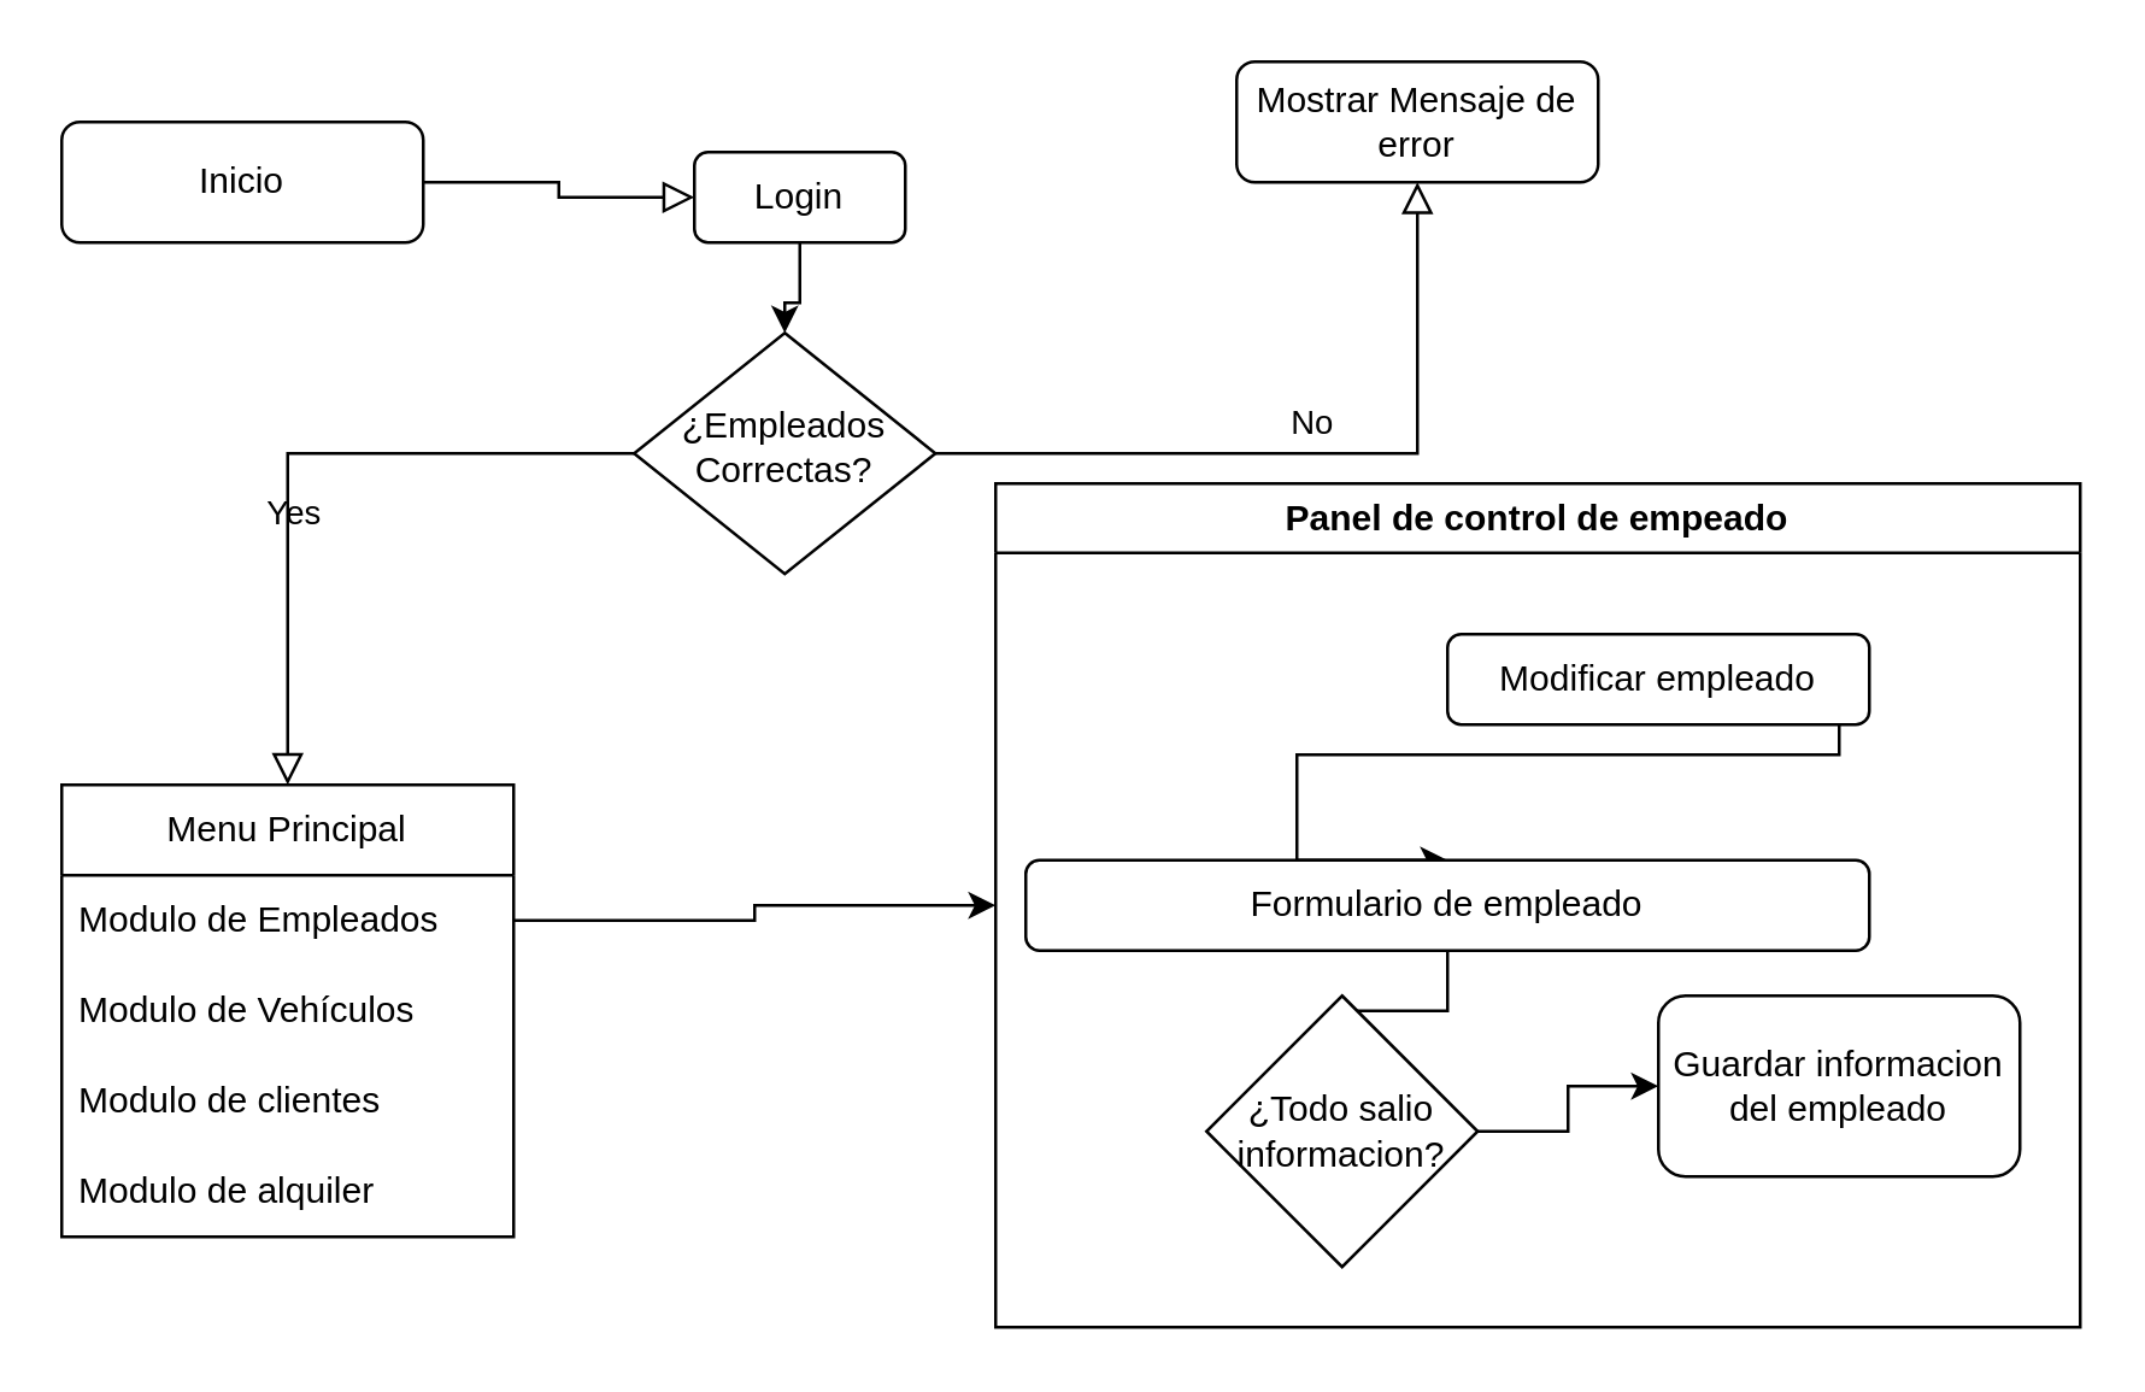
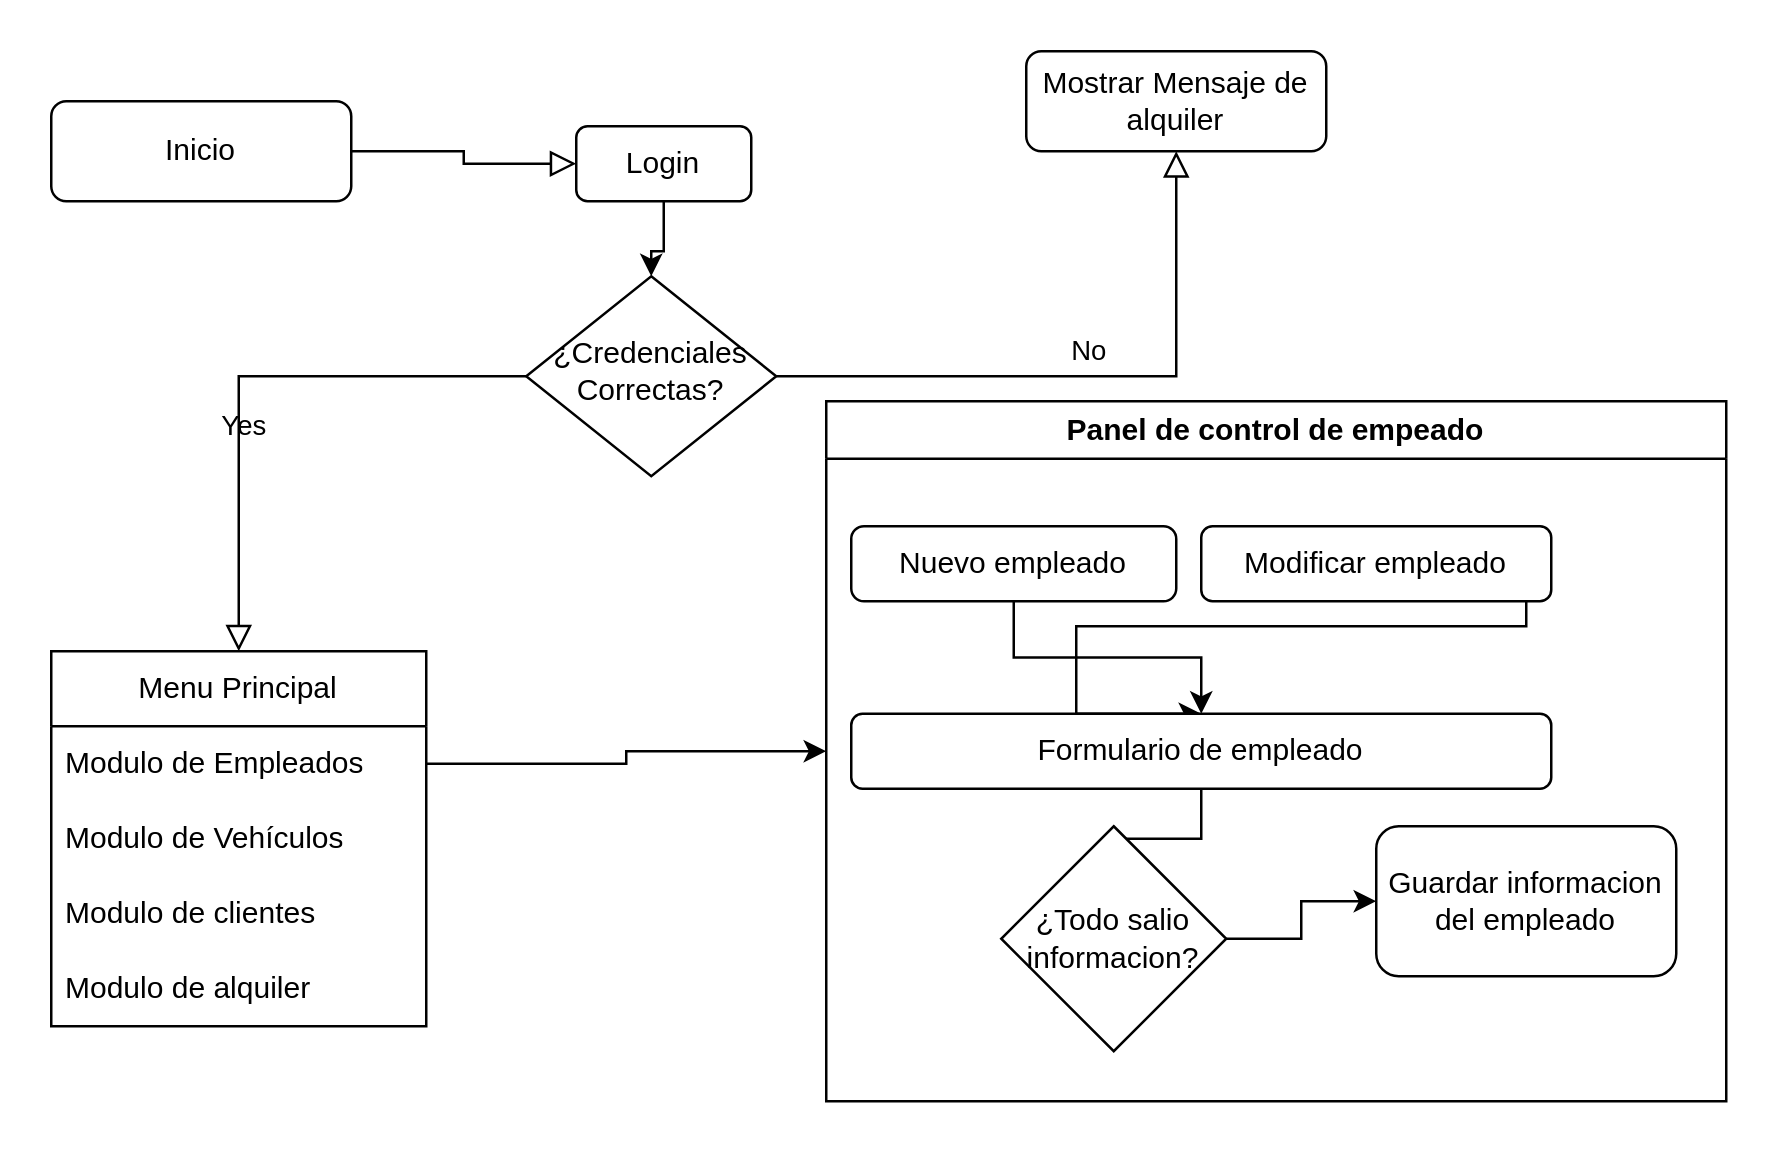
- <mxCell id="7" value="Mostrar Mensaje de error" style="rounded=1;whiteSpace=wrap;html=1;fontSize=12;glass=0;strokeWidth=1;shadow=0;" parent="1" vertex="1"><mxGeometry x="410" y="20" width="120" height="40" as="geometry" /></mxCell>
+ <mxCell id="7" value="Mostrar Mensaje de alquiler" style="rounded=1;whiteSpace=wrap;html=1;fontSize=12;glass=0;strokeWidth=1;shadow=0;" parent="1" vertex="1"><mxGeometry x="410" y="20" width="120" height="40" as="geometry" /></mxCell>
- <mxCell id="6" value="¿Empleados Correctas?" style="rhombus;whiteSpace=wrap;html=1;shadow=0;fontFamily=Helvetica;fontSize=12;align=center;strokeWidth=1;spacing=6;spacingTop=-4;" parent="1" vertex="1"><mxGeometry x="210" y="110" width="100" height="80" as="geometry" /></mxCell>
+ <mxCell id="6" value="¿Credenciales Correctas?" style="rhombus;whiteSpace=wrap;html=1;shadow=0;fontFamily=Helvetica;fontSize=12;align=center;strokeWidth=1;spacing=6;spacingTop=-4;" parent="1" vertex="1"><mxGeometry x="210" y="110" width="100" height="80" as="geometry" /></mxCell>
+ <mxCell id="19" value="Nuevo empleado" style="rounded=1;whiteSpace=wrap;html=1;arcSize=17;" vertex="1" parent="15"><mxGeometry x="10" y="50" width="130" height="30" as="geometry" /></mxCell>
+ <mxCell id="18" style="edgeStyle=orthogonalEdgeStyle;rounded=0;orthogonalLoop=1;jettySize=auto;html=1;entryX=0.5;entryY=0;entryDx=0;entryDy=0;" edge="1" parent="15" source="19" target="21"><mxGeometry relative="1" as="geometry" /></mxCell>
